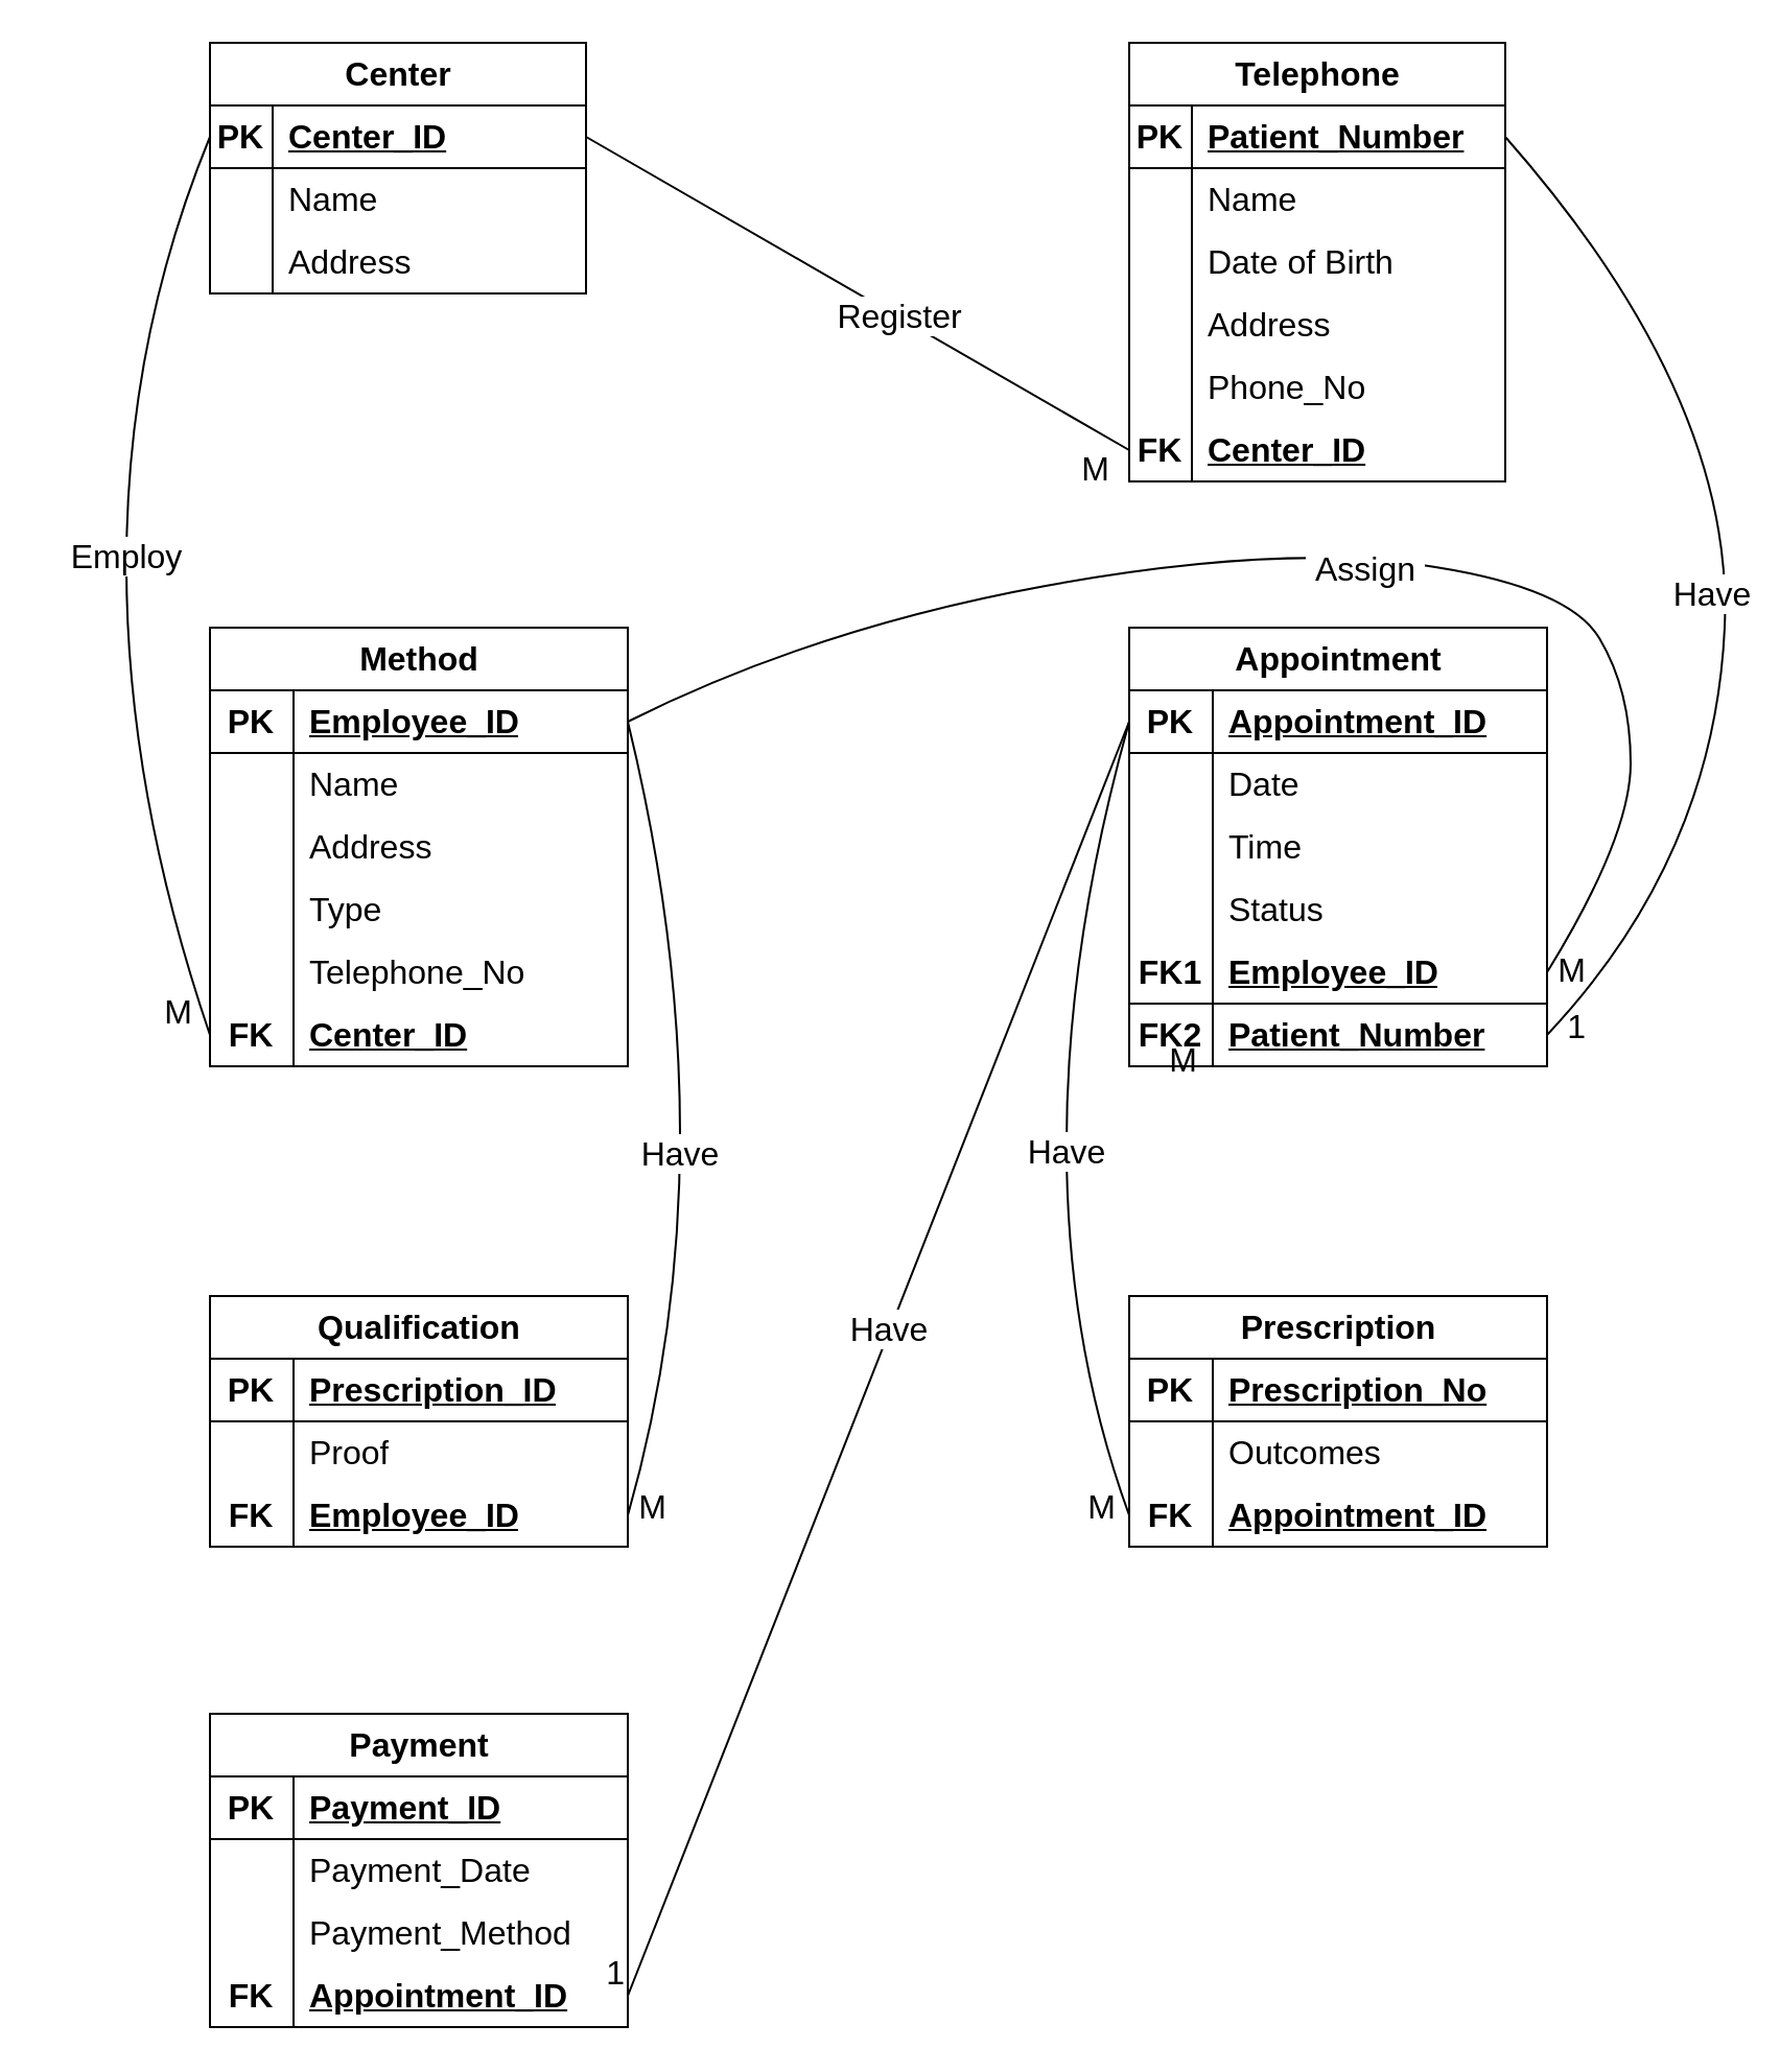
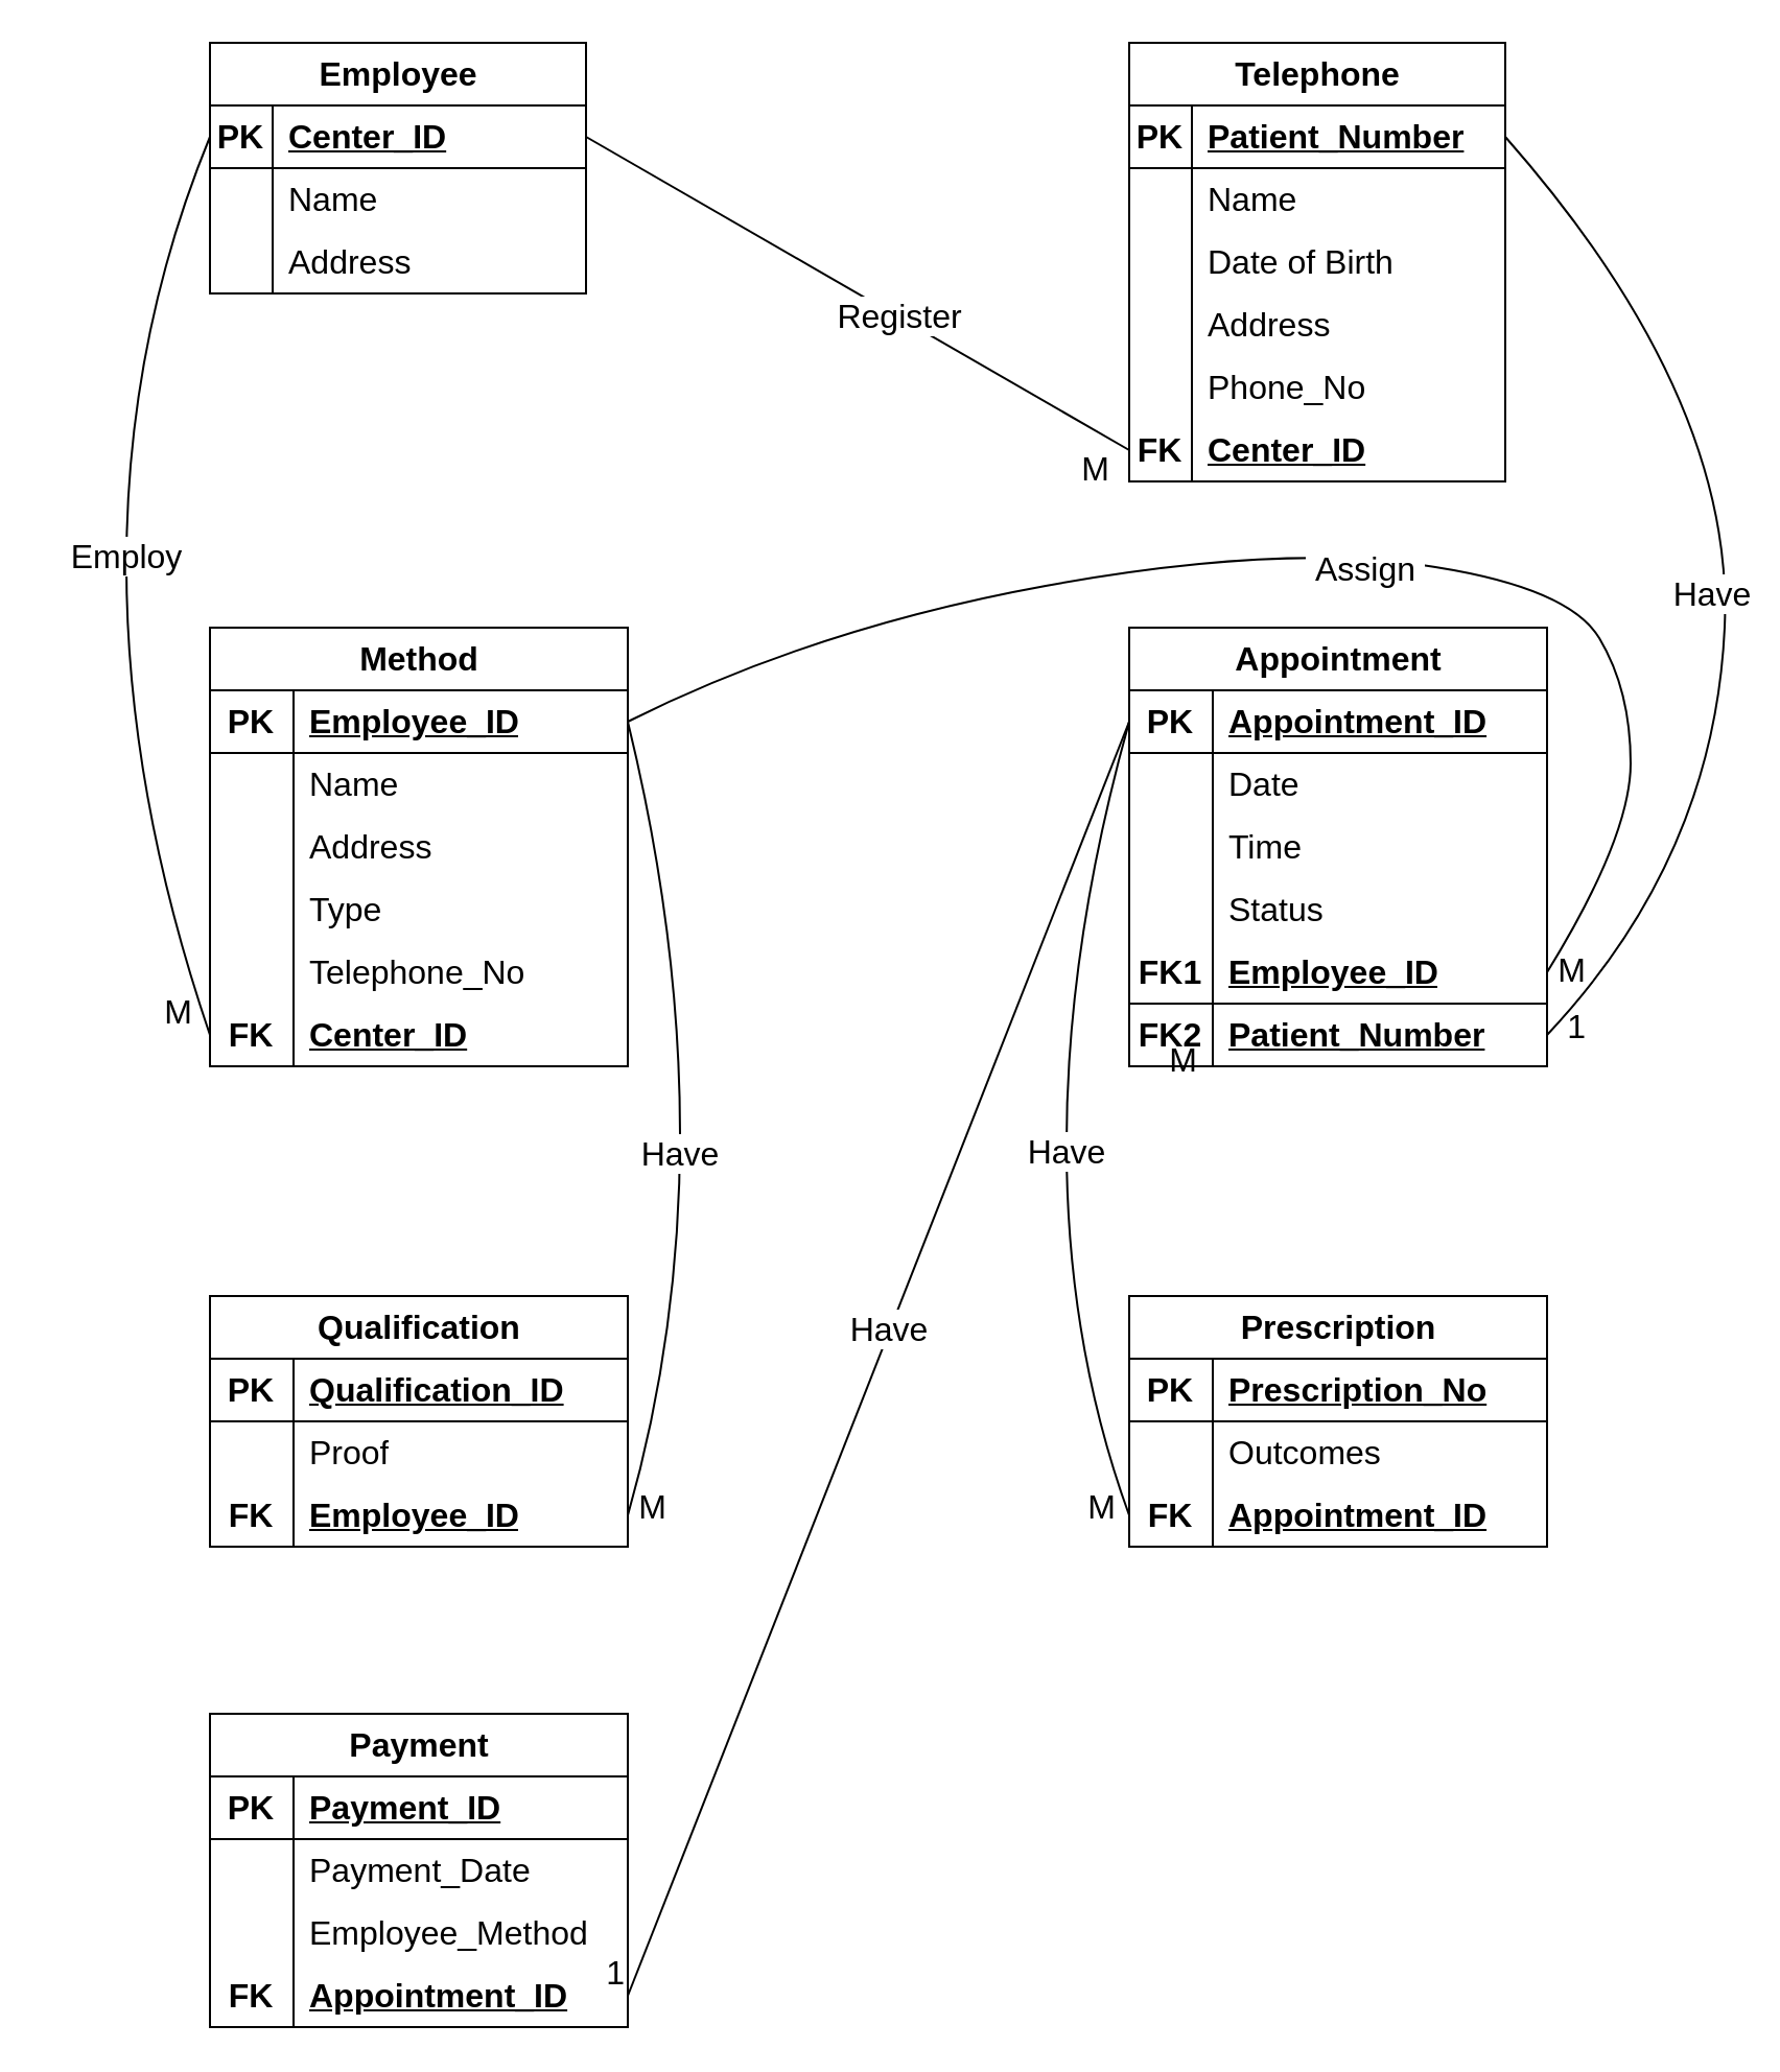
- <mxCell id="2" value="Center" style="shape=table;startSize=30;container=1;collapsible=1;childLayout=tableLayout;fixedRows=1;rowLines=0;fontStyle=1;align=center;resizeLast=1;html=1;fontSize=16;" vertex="1" parent="1"><mxGeometry x="100" y="20" width="180" height="120" as="geometry" /></mxCell>
+ <mxCell id="2" value="Employee" style="shape=table;startSize=30;container=1;collapsible=1;childLayout=tableLayout;fixedRows=1;rowLines=0;fontStyle=1;align=center;resizeLast=1;html=1;fontSize=16;" vertex="1" parent="1"><mxGeometry x="100" y="20" width="180" height="120" as="geometry" /></mxCell>
- <mxCell id="98" value="Prescription_ID" style="shape=partialRectangle;connectable=0;fillColor=none;top=0;left=0;bottom=0;right=0;align=left;spacingLeft=6;fontStyle=5;overflow=hidden;whiteSpace=wrap;html=1;fontSize=16;" vertex="1" parent="96"><mxGeometry x="40" width="160" height="30" as="geometry"><mxRectangle width="160" height="30" as="alternateBounds" /></mxGeometry></mxCell>
+ <mxCell id="98" value="Qualification_ID" style="shape=partialRectangle;connectable=0;fillColor=none;top=0;left=0;bottom=0;right=0;align=left;spacingLeft=6;fontStyle=5;overflow=hidden;whiteSpace=wrap;html=1;fontSize=16;" vertex="1" parent="96"><mxGeometry x="40" width="160" height="30" as="geometry"><mxRectangle width="160" height="30" as="alternateBounds" /></mxGeometry></mxCell>
- <mxCell id="117" value="Payment_Method" style="shape=partialRectangle;connectable=0;fillColor=none;top=0;left=0;bottom=0;right=0;align=left;spacingLeft=6;overflow=hidden;whiteSpace=wrap;html=1;fontSize=16;" vertex="1" parent="115"><mxGeometry x="40" width="160" height="30" as="geometry"><mxRectangle width="160" height="30" as="alternateBounds" /></mxGeometry></mxCell>
+ <mxCell id="117" value="Employee_Method" style="shape=partialRectangle;connectable=0;fillColor=none;top=0;left=0;bottom=0;right=0;align=left;spacingLeft=6;overflow=hidden;whiteSpace=wrap;html=1;fontSize=16;" vertex="1" parent="115"><mxGeometry x="40" width="160" height="30" as="geometry"><mxRectangle width="160" height="30" as="alternateBounds" /></mxGeometry></mxCell>
